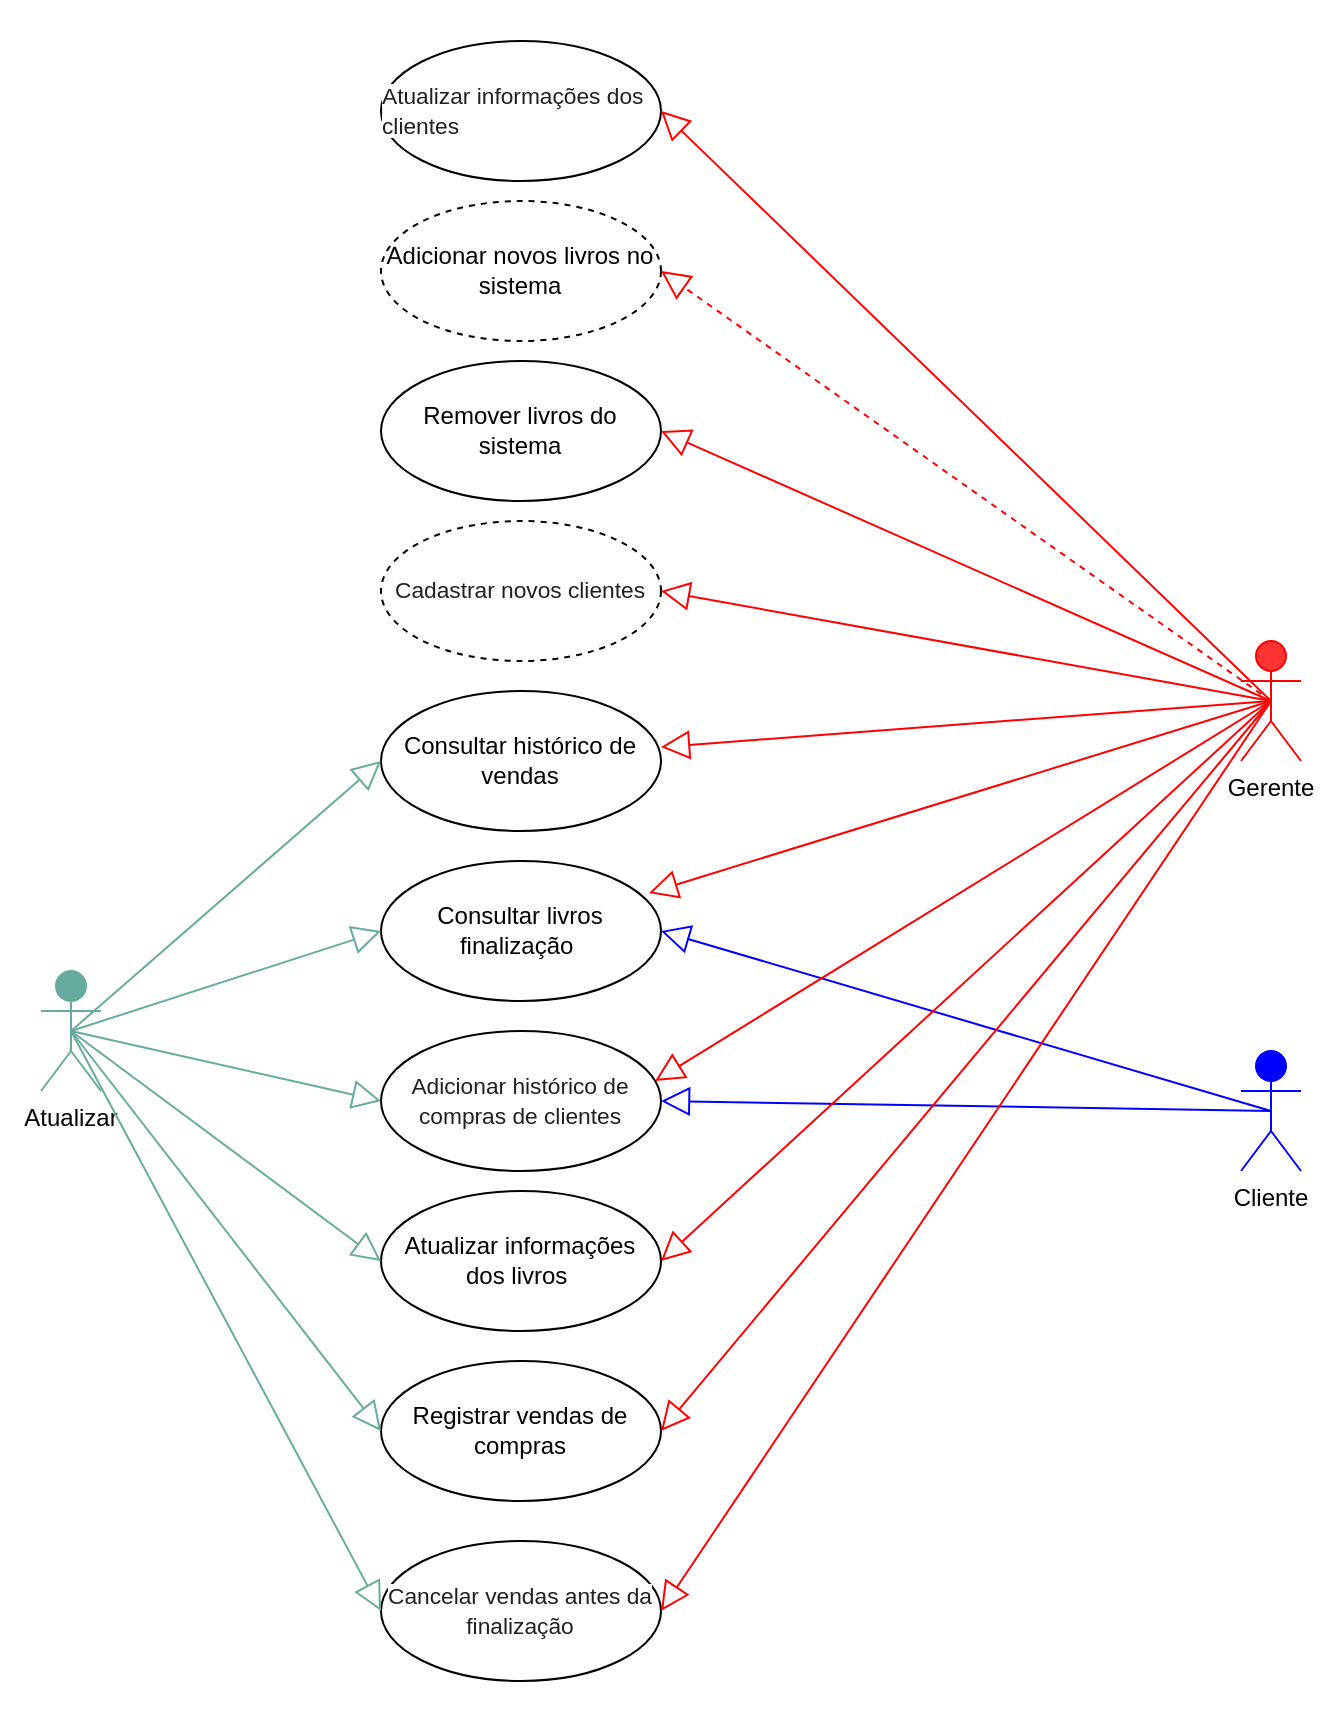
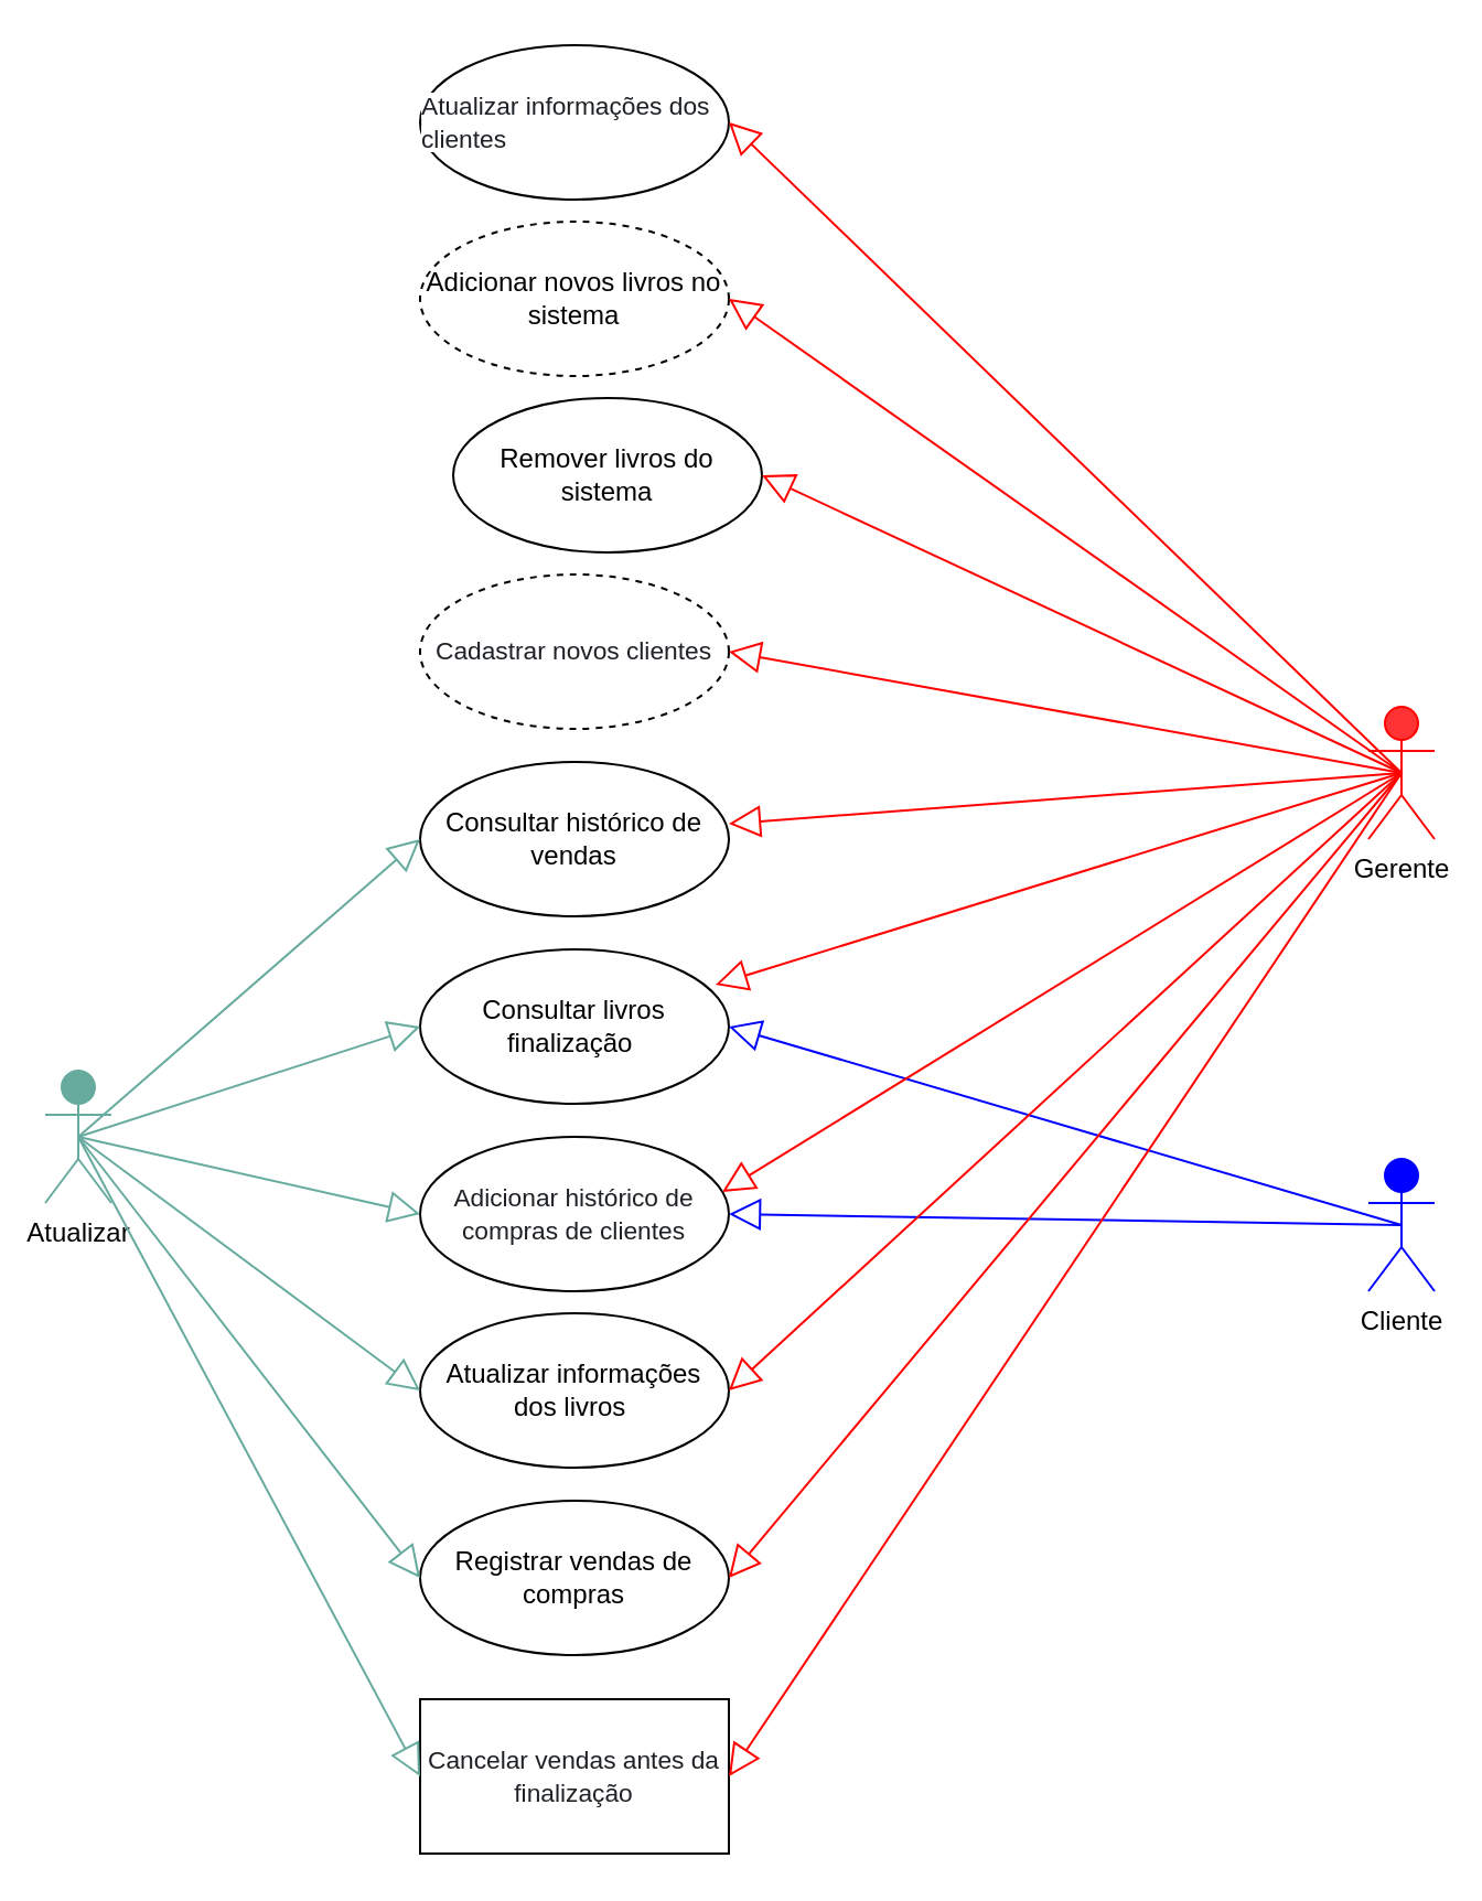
- <mxCell id="6" value="&lt;font style=&quot;vertical-align: inherit;&quot;&gt;&lt;font style=&quot;vertical-align: inherit;&quot;&gt;Remover livros do sistema&lt;/font&gt;&lt;/font&gt;" style="ellipse;whiteSpace=wrap;html=1;" vertex="1" parent="1"><mxGeometry x="190" y="180" width="140" height="70" as="geometry" /></mxCell>
+ <mxCell id="6" value="&lt;font style=&quot;vertical-align: inherit;&quot;&gt;&lt;font style=&quot;vertical-align: inherit;&quot;&gt;Remover livros do sistema&lt;/font&gt;&lt;/font&gt;" style="ellipse;whiteSpace=wrap;html=1;" vertex="1" parent="1"><mxGeometry x="205" y="180" width="140" height="70" as="geometry" /></mxCell>
- <mxCell id="24" value="" style="edgeStyle=none;html=1;endArrow=block;endFill=0;endSize=12;verticalAlign=bottom;rounded=0;exitX=0.5;exitY=0.5;exitDx=0;exitDy=0;exitPerimeter=0;entryX=1;entryY=0.5;entryDx=0;entryDy=0;strokeColor=#FF0000;dashed=1;" edge="1" parent="1" source="22" target="4"><mxGeometry width="160" relative="1" as="geometry"><mxPoint x="220" y="380" as="sourcePoint" /><mxPoint x="380" y="380" as="targetPoint" /></mxGeometry></mxCell>
+ <mxCell id="24" value="" style="edgeStyle=none;html=1;endArrow=block;endFill=0;endSize=12;verticalAlign=bottom;rounded=0;exitX=0.5;exitY=0.5;exitDx=0;exitDy=0;exitPerimeter=0;entryX=1;entryY=0.5;entryDx=0;entryDy=0;strokeColor=#FF0000;" edge="1" parent="1" source="22" target="4"><mxGeometry width="160" relative="1" as="geometry"><mxPoint x="220" y="380" as="sourcePoint" /><mxPoint x="380" y="380" as="targetPoint" /></mxGeometry></mxCell>
- <mxCell id="9" value="&lt;span style=&quot;color: rgb(29, 33, 37); font-family: Poppins, sans-serif; font-size: 11.375px; text-align: left; background-color: rgb(255, 255, 255);&quot;&gt;&lt;font style=&quot;vertical-align: inherit;&quot;&gt;&lt;font style=&quot;vertical-align: inherit;&quot;&gt;Cancelar vendas antes da finalização&lt;/font&gt;&lt;/font&gt;&lt;/span&gt;" style="ellipse;whiteSpace=wrap;html=1;" vertex="1" parent="1"><mxGeometry x="190" y="770" width="140" height="70" as="geometry" /></mxCell>
+ <mxCell id="9" value="&lt;span style=&quot;color: rgb(29, 33, 37); font-family: Poppins, sans-serif; font-size: 11.375px; text-align: left; background-color: rgb(255, 255, 255);&quot;&gt;&lt;font style=&quot;vertical-align: inherit;&quot;&gt;&lt;font style=&quot;vertical-align: inherit;&quot;&gt;Cancelar vendas antes da finalização&lt;/font&gt;&lt;/font&gt;&lt;/span&gt;" style="whiteSpace=wrap;html=1;rounded=0;" vertex="1" parent="1"><mxGeometry x="190" y="770" width="140" height="70" as="geometry" /></mxCell>
